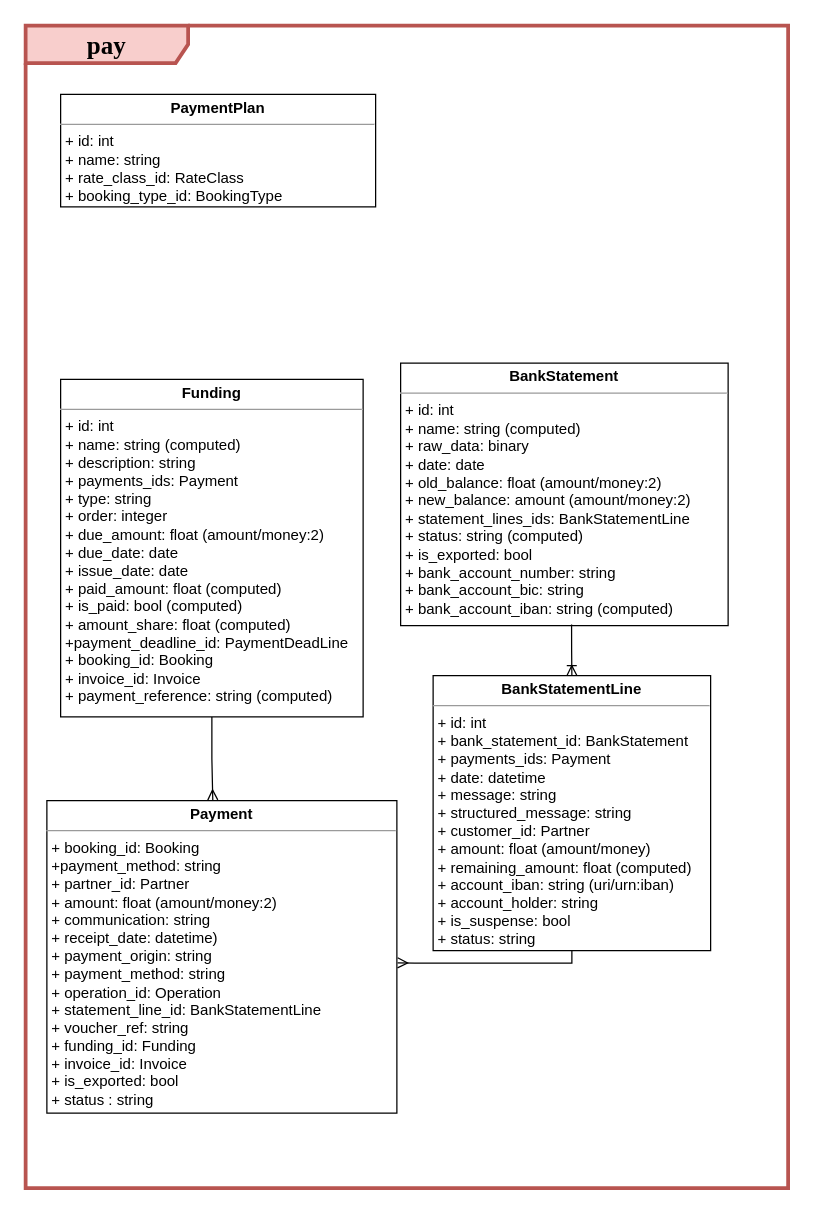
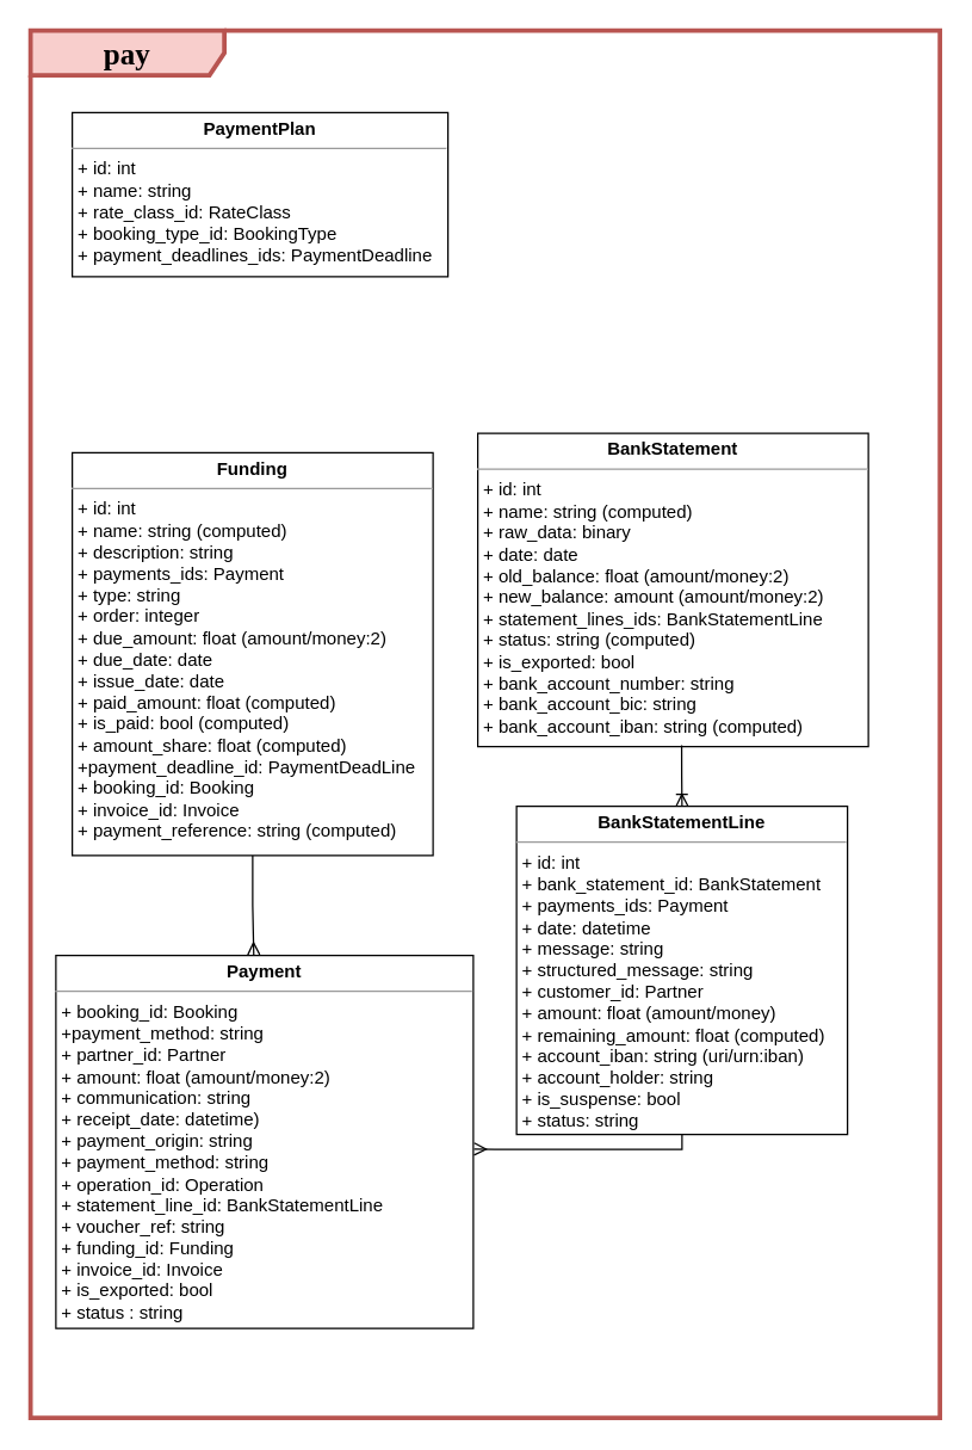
- <mxCell id="7" value="&lt;p style=&quot;margin: 0px ; margin-top: 4px ; text-align: center&quot;&gt;&lt;b&gt;PaymentPlan&lt;/b&gt;&lt;/p&gt;&lt;hr size=&quot;1&quot;&gt;&lt;p style=&quot;margin: 0px ; margin-left: 4px&quot;&gt;+ id: int&lt;/p&gt;&lt;p style=&quot;margin: 0px ; margin-left: 4px&quot;&gt;+ name: string&lt;/p&gt;&lt;p style=&quot;margin: 0px ; margin-left: 4px&quot;&gt;+ rate_class_id: RateClass&lt;/p&gt;&lt;p style=&quot;margin: 0px ; margin-left: 4px&quot;&gt;+ booking_type_id: BookingType&lt;/p&gt;&lt;p style=&quot;margin: 0px ; margin-left: 4px&quot;&gt;+ payment_deadlines_ids: PaymentDeadline&lt;/p&gt;&lt;p style=&quot;margin: 0px ; margin-left: 4px&quot;&gt;&lt;br&gt;&lt;/p&gt;&lt;p style=&quot;margin: 0px ; margin-left: 4px&quot;&gt;&lt;br&gt;&lt;/p&gt;&lt;p style=&quot;margin: 0px 0px 0px 4px;&quot;&gt;&lt;br&gt;&lt;/p&gt;&lt;p style=&quot;margin: 0px 0px 0px 4px;&quot;&gt;&lt;br&gt;&lt;/p&gt;&lt;p style=&quot;margin: 0px 0px 0px 4px;&quot;&gt;&lt;br&gt;&lt;/p&gt;&lt;p style=&quot;margin: 0px 0px 0px 4px;&quot;&gt;&lt;br&gt;&lt;/p&gt;&lt;p style=&quot;margin: 0px 0px 0px 4px;&quot;&gt;&lt;br&gt;&lt;/p&gt;" style="verticalAlign=top;align=left;overflow=fill;fontSize=12;fontFamily=Helvetica;html=1;rounded=0;shadow=0;comic=0;labelBackgroundColor=none;strokeWidth=1" parent="1" vertex="1"><mxGeometry x="48" y="75" width="252" height="90" as="geometry" /></mxCell>
+ <mxCell id="7" value="&lt;p style=&quot;margin: 0px ; margin-top: 4px ; text-align: center&quot;&gt;&lt;b&gt;PaymentPlan&lt;/b&gt;&lt;/p&gt;&lt;hr size=&quot;1&quot;&gt;&lt;p style=&quot;margin: 0px ; margin-left: 4px&quot;&gt;+ id: int&lt;/p&gt;&lt;p style=&quot;margin: 0px ; margin-left: 4px&quot;&gt;+ name: string&lt;/p&gt;&lt;p style=&quot;margin: 0px ; margin-left: 4px&quot;&gt;+ rate_class_id: RateClass&lt;/p&gt;&lt;p style=&quot;margin: 0px ; margin-left: 4px&quot;&gt;+ booking_type_id: BookingType&lt;/p&gt;&lt;p style=&quot;margin: 0px ; margin-left: 4px&quot;&gt;+ payment_deadlines_ids: PaymentDeadline&lt;/p&gt;&lt;p style=&quot;margin: 0px ; margin-left: 4px&quot;&gt;&lt;br&gt;&lt;/p&gt;&lt;p style=&quot;margin: 0px ; margin-left: 4px&quot;&gt;&lt;br&gt;&lt;/p&gt;&lt;p style=&quot;margin: 0px 0px 0px 4px;&quot;&gt;&lt;br&gt;&lt;/p&gt;&lt;p style=&quot;margin: 0px 0px 0px 4px;&quot;&gt;&lt;br&gt;&lt;/p&gt;&lt;p style=&quot;margin: 0px 0px 0px 4px;&quot;&gt;&lt;br&gt;&lt;/p&gt;&lt;p style=&quot;margin: 0px 0px 0px 4px;&quot;&gt;&lt;br&gt;&lt;/p&gt;&lt;p style=&quot;margin: 0px 0px 0px 4px;&quot;&gt;&lt;br&gt;&lt;/p&gt;" style="verticalAlign=top;align=left;overflow=fill;fontSize=12;fontFamily=Helvetica;html=1;rounded=0;shadow=0;comic=0;labelBackgroundColor=none;strokeWidth=1" parent="1" vertex="1"><mxGeometry x="48" y="75" width="252" height="110" as="geometry" /></mxCell>
